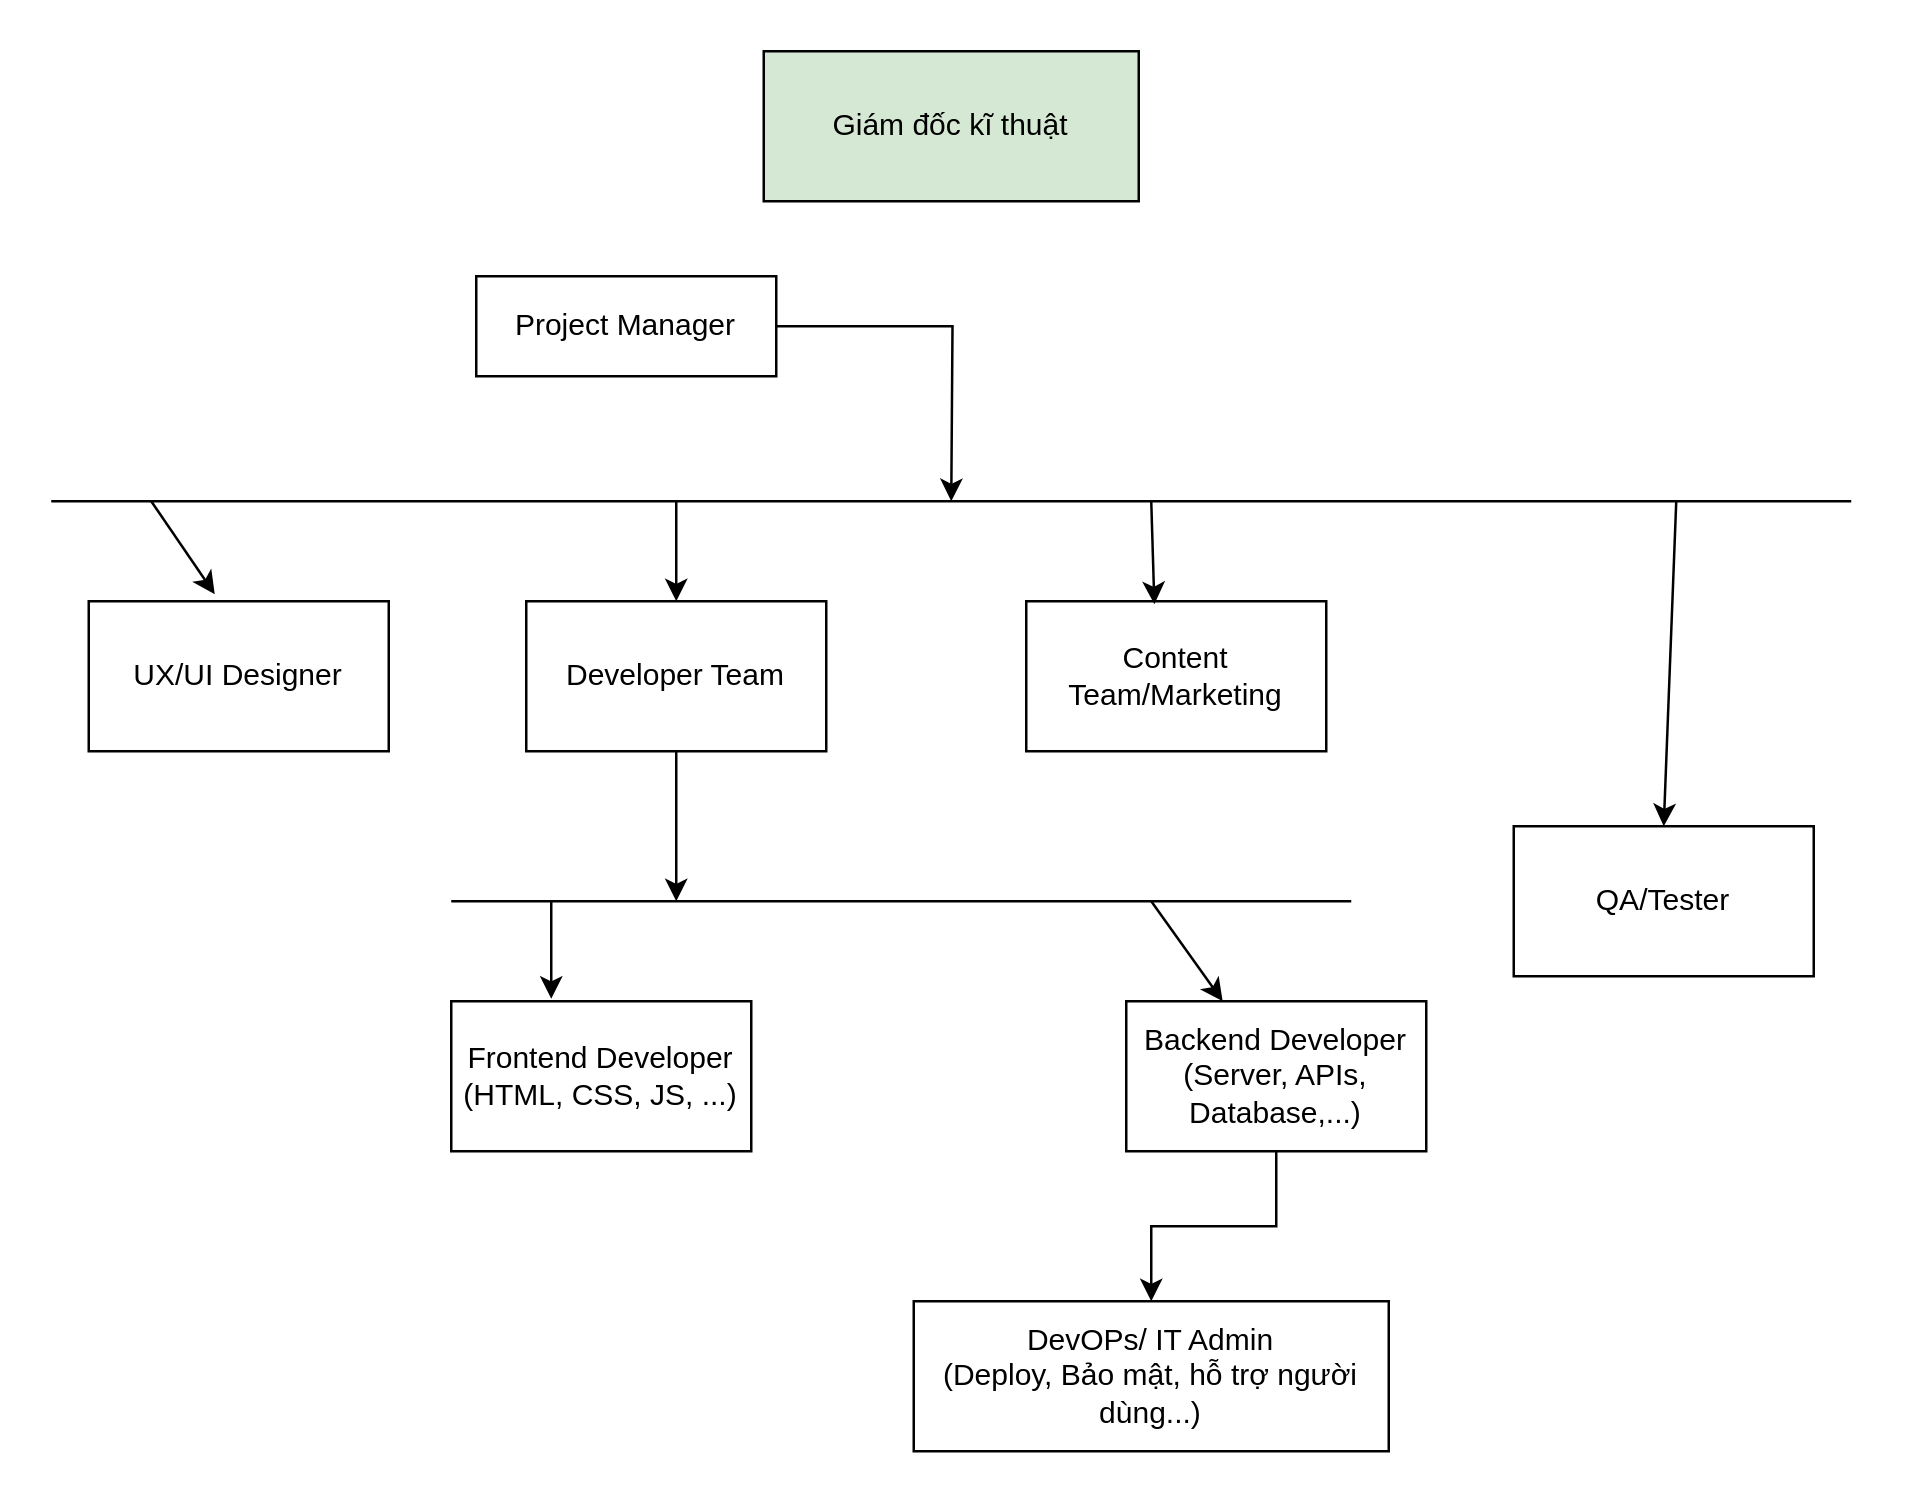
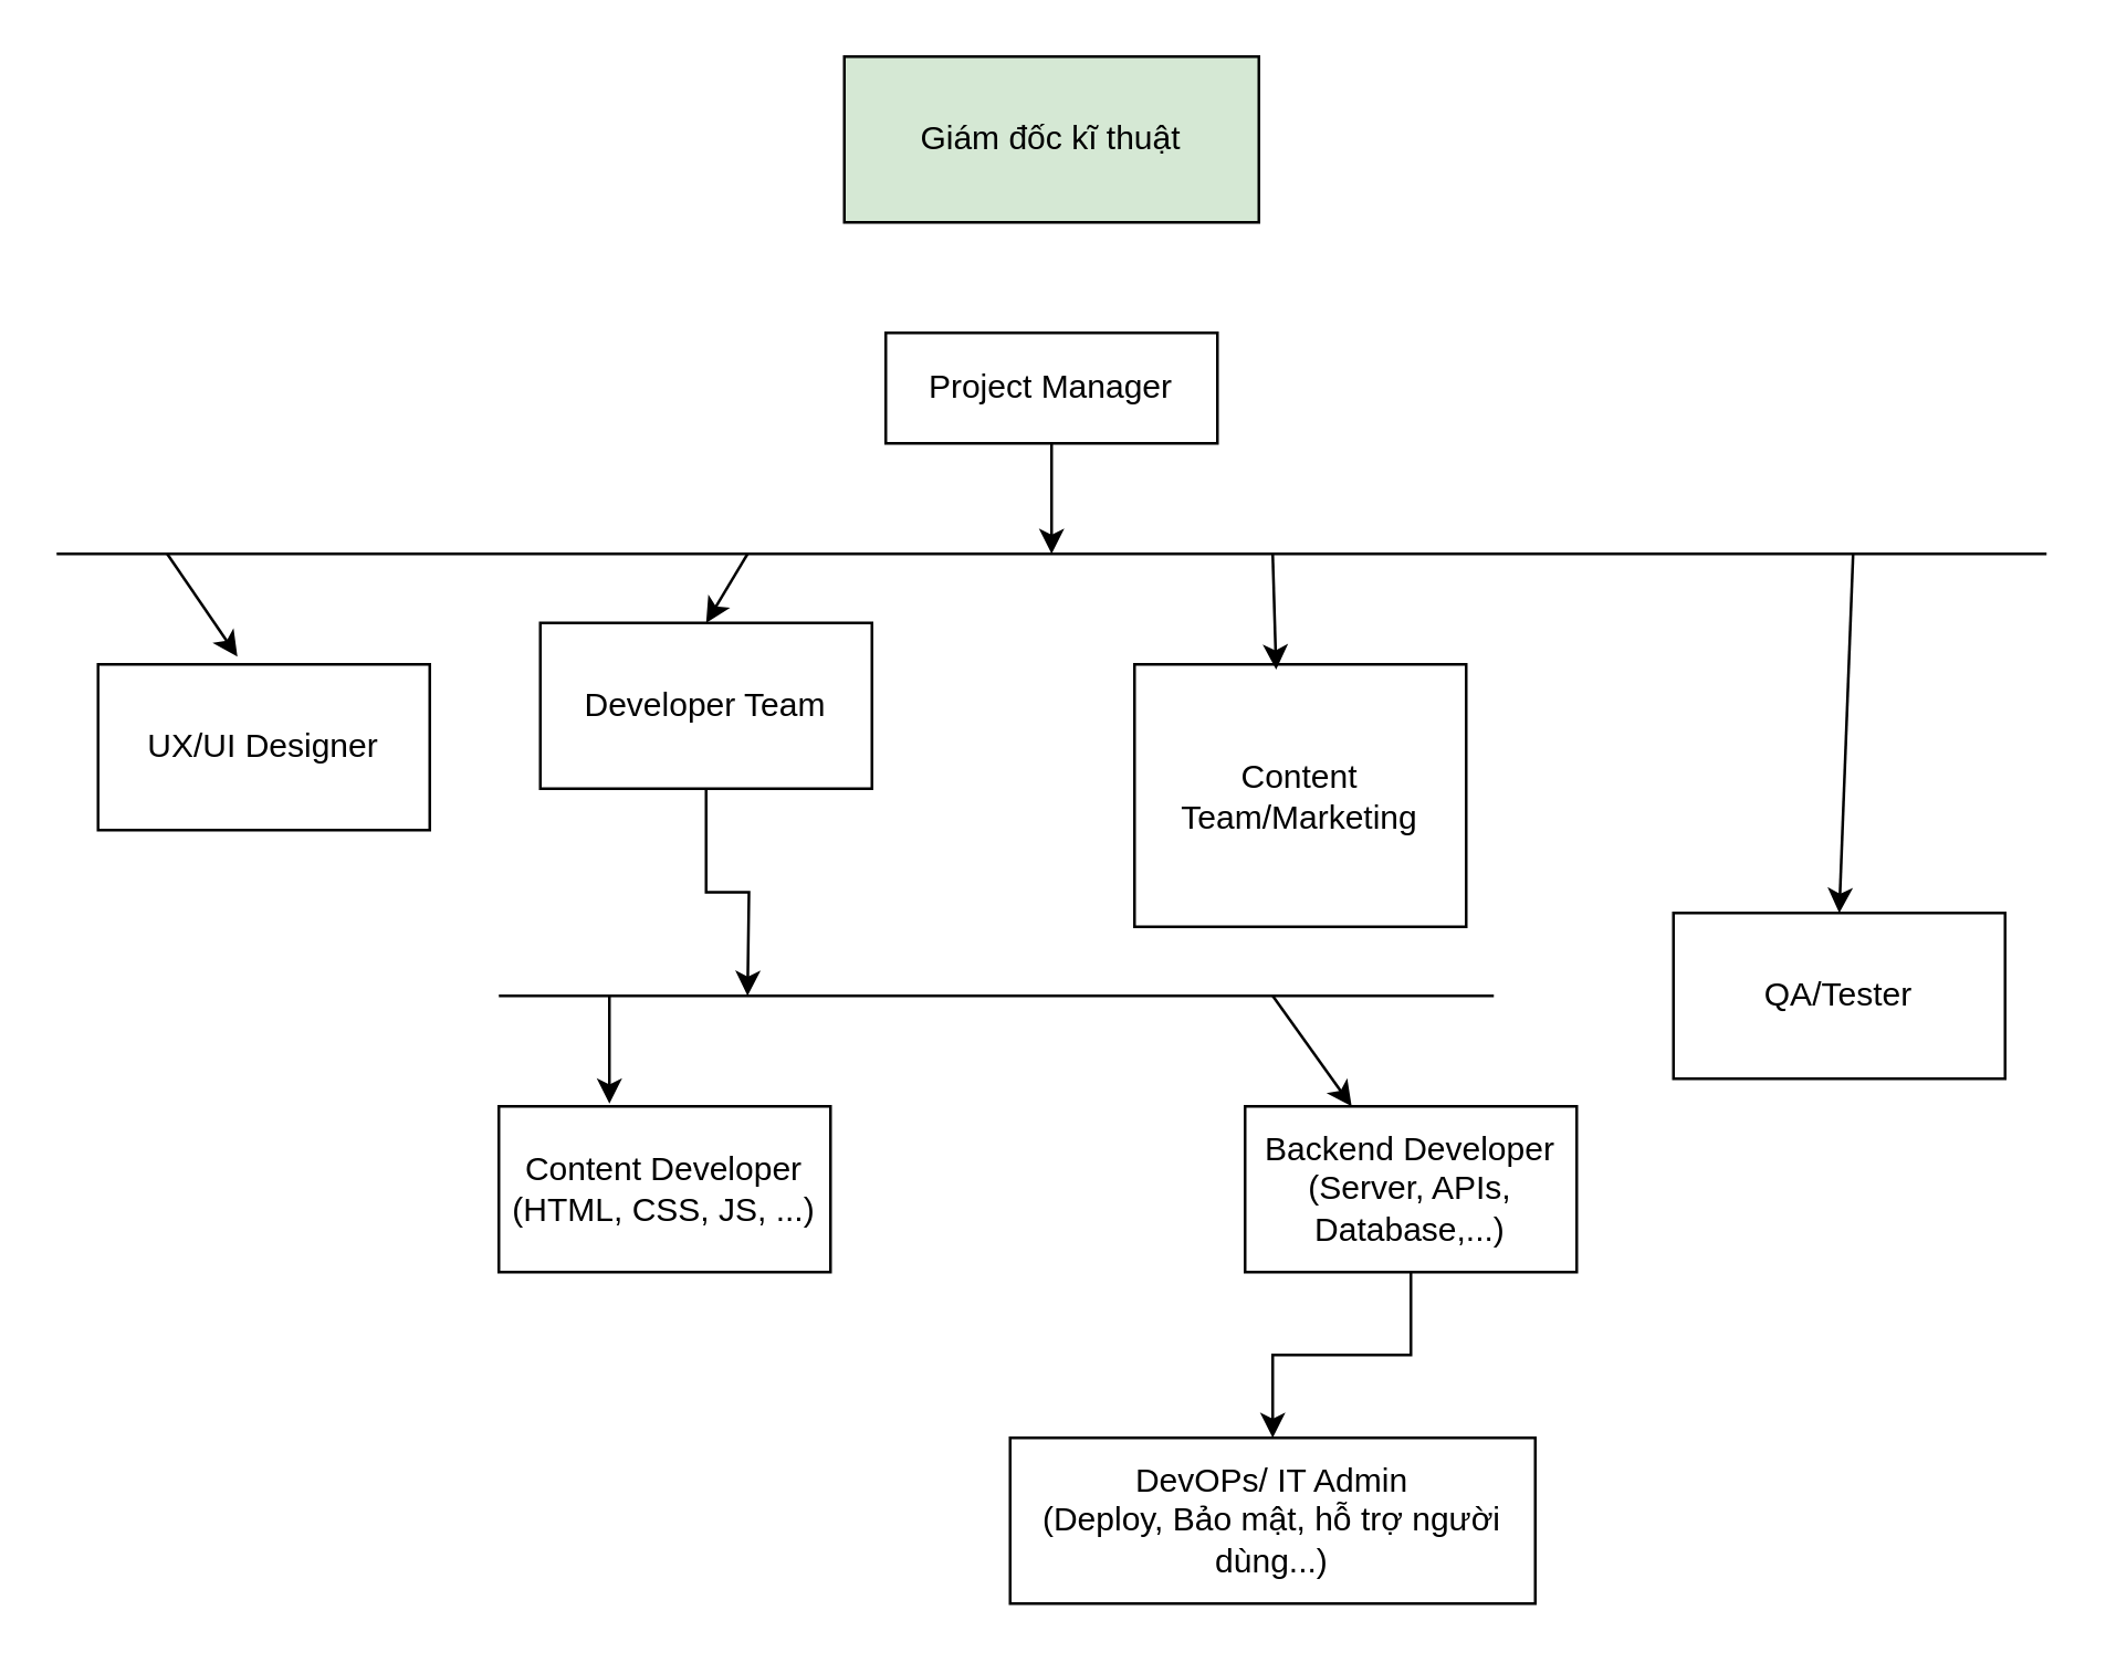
- <mxCell id="4" value="Project Manager" style="rounded=0;whiteSpace=wrap;html=1;" parent="1" vertex="1"><mxGeometry x="190" y="110" width="120" height="40" as="geometry" /></mxCell>
+ <mxCell id="4" value="Project Manager" style="rounded=0;whiteSpace=wrap;html=1;" parent="1" vertex="1"><mxGeometry x="320" y="120" width="120" height="40" as="geometry" /></mxCell>
- <mxCell id="9" value="Developer Team" style="rounded=0;whiteSpace=wrap;html=1;" parent="1" vertex="1"><mxGeometry x="210" y="240" width="120" height="60" as="geometry" /></mxCell>
+ <mxCell id="9" value="Developer Team" style="rounded=0;whiteSpace=wrap;html=1;" parent="1" vertex="1"><mxGeometry x="195" y="225" width="120" height="60" as="geometry" /></mxCell>
- <mxCell id="10" value="Content Team/Marketing" style="rounded=0;whiteSpace=wrap;html=1;" parent="1" vertex="1"><mxGeometry x="410" y="240" width="120" height="60" as="geometry" /></mxCell>
+ <mxCell id="10" value="Content Team/Marketing" style="rounded=0;whiteSpace=wrap;html=1;" parent="1" vertex="1"><mxGeometry x="410" y="240" width="120" height="95" as="geometry" /></mxCell>
- <mxCell id="16" value="Frontend Developer&lt;div&gt;(HTML, CSS, JS, ...)&lt;/div&gt;" style="rounded=0;whiteSpace=wrap;html=1;" parent="1" vertex="1"><mxGeometry x="180" y="400" width="120" height="60" as="geometry" /></mxCell>
+ <mxCell id="16" value="Content Developer&lt;div&gt;(HTML, CSS, JS, ...)&lt;/div&gt;" style="rounded=0;whiteSpace=wrap;html=1;" parent="1" vertex="1"><mxGeometry x="180" y="400" width="120" height="60" as="geometry" /></mxCell>
